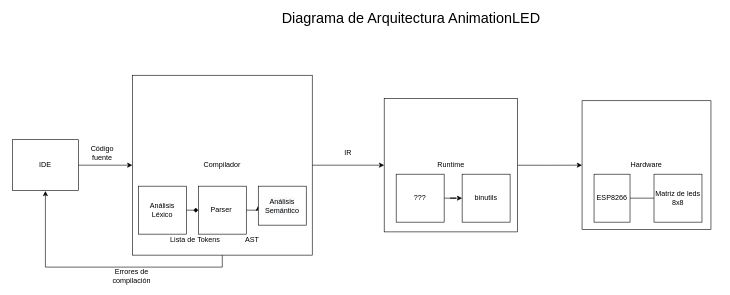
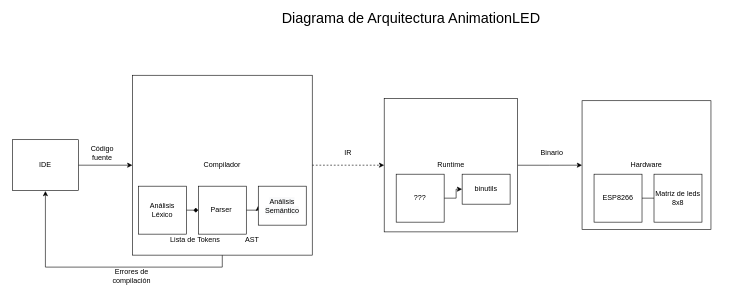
+ <mxCell id="20" value="Binario" style="text;html=1;strokeColor=none;fillColor=none;align=center;verticalAlign=middle;whiteSpace=wrap;rounded=0;" parent="1" vertex="1"><mxGeometry x="900" y="245" width="40" height="20" as="geometry" /></mxCell>
- <mxCell id="4" style="edgeStyle=orthogonalEdgeStyle;rounded=0;orthogonalLoop=1;jettySize=auto;html=1;exitX=1;exitY=0.5;exitDx=0;exitDy=0;entryX=0;entryY=0.5;entryDx=0;entryDy=0;" parent="1" source="6" target="13" edge="1"><mxGeometry relative="1" as="geometry" /></mxCell>
+ <mxCell id="4" style="edgeStyle=orthogonalEdgeStyle;rounded=0;orthogonalLoop=1;jettySize=auto;html=1;exitX=1;exitY=0.5;exitDx=0;exitDy=0;entryX=0;entryY=0.5;entryDx=0;entryDy=0;dashed=1;" parent="1" source="6" target="13" edge="1"><mxGeometry relative="1" as="geometry" /></mxCell>
- <mxCell id="26" value="binutils" style="whiteSpace=wrap;html=1;aspect=fixed;" parent="1" vertex="1"><mxGeometry x="770" y="290" width="80" height="80" as="geometry" /></mxCell>
+ <mxCell id="26" value="binutils" style="whiteSpace=wrap;html=1;aspect=fixed;" parent="1" vertex="1"><mxGeometry x="770" y="290" width="80" height="50" as="geometry" /></mxCell>
- <mxCell id="18" value="ESP8266" style="whiteSpace=wrap;html=1;aspect=fixed;" parent="1" vertex="1"><mxGeometry x="990" y="290" width="60" height="80" as="geometry" /></mxCell>
+ <mxCell id="18" value="ESP8266" style="whiteSpace=wrap;html=1;aspect=fixed;" parent="1" vertex="1"><mxGeometry x="990" y="290" width="80" height="80" as="geometry" /></mxCell>
